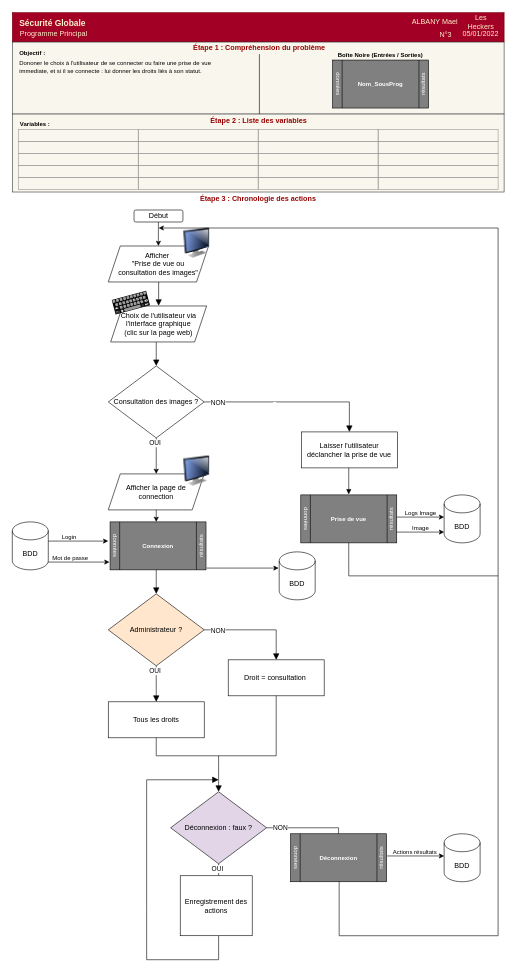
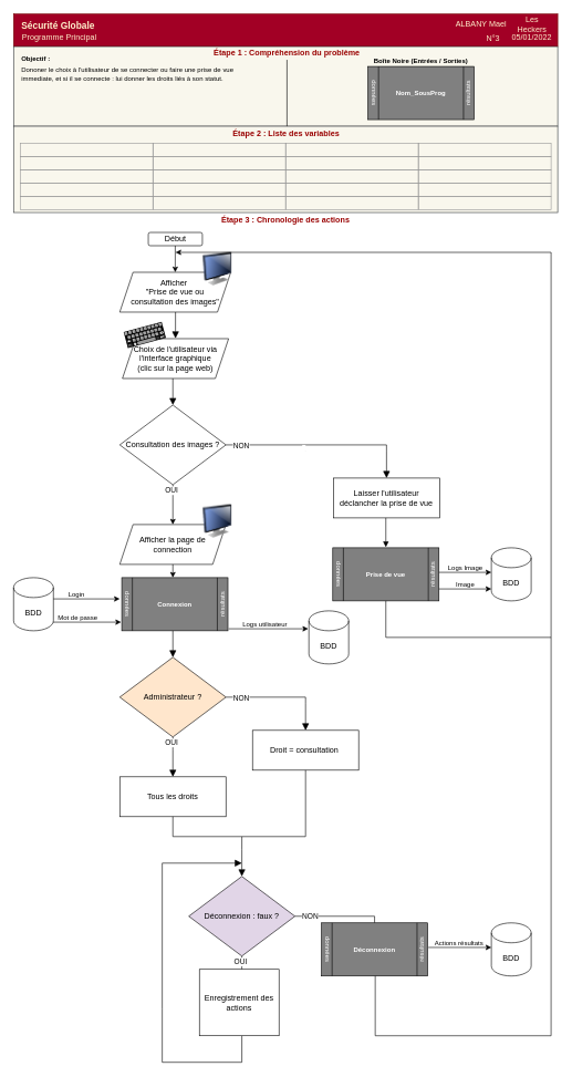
- <mxCell id="16" value="&lt;b style=&quot;&quot;&gt;&lt;font style=&quot;font-size: 10px&quot;&gt;Variables :&lt;/font&gt;&lt;/b&gt;" style="text;html=1;strokeColor=none;fillColor=none;align=left;verticalAlign=middle;whiteSpace=wrap;rounded=0;connectable=0;allowArrows=0;recursiveResize=0;expand=0;movable=0;resizable=0;rotatable=0;cloneable=0;deletable=0;pointerEvents=0;editable=0;" parent="1" vertex="1"><mxGeometry x="31" y="195" width="80" height="20" as="geometry" /></mxCell>
+ <mxCell id="128" value="&lt;font style=&quot;font-size: 10px&quot;&gt;Logs utilisateur&lt;br&gt;&lt;/font&gt;" style="text;html=1;strokeColor=none;fillColor=none;align=center;verticalAlign=middle;whiteSpace=wrap;rounded=0;connectable=0;allowArrows=0;recursiveResize=0;expand=0;movable=0;resizable=0;rotatable=0;cloneable=0;deletable=0;autosize=1;pointerEvents=0;" parent="126" vertex="1"><mxGeometry x="15" width="80" height="20" as="geometry" /></mxCell>
